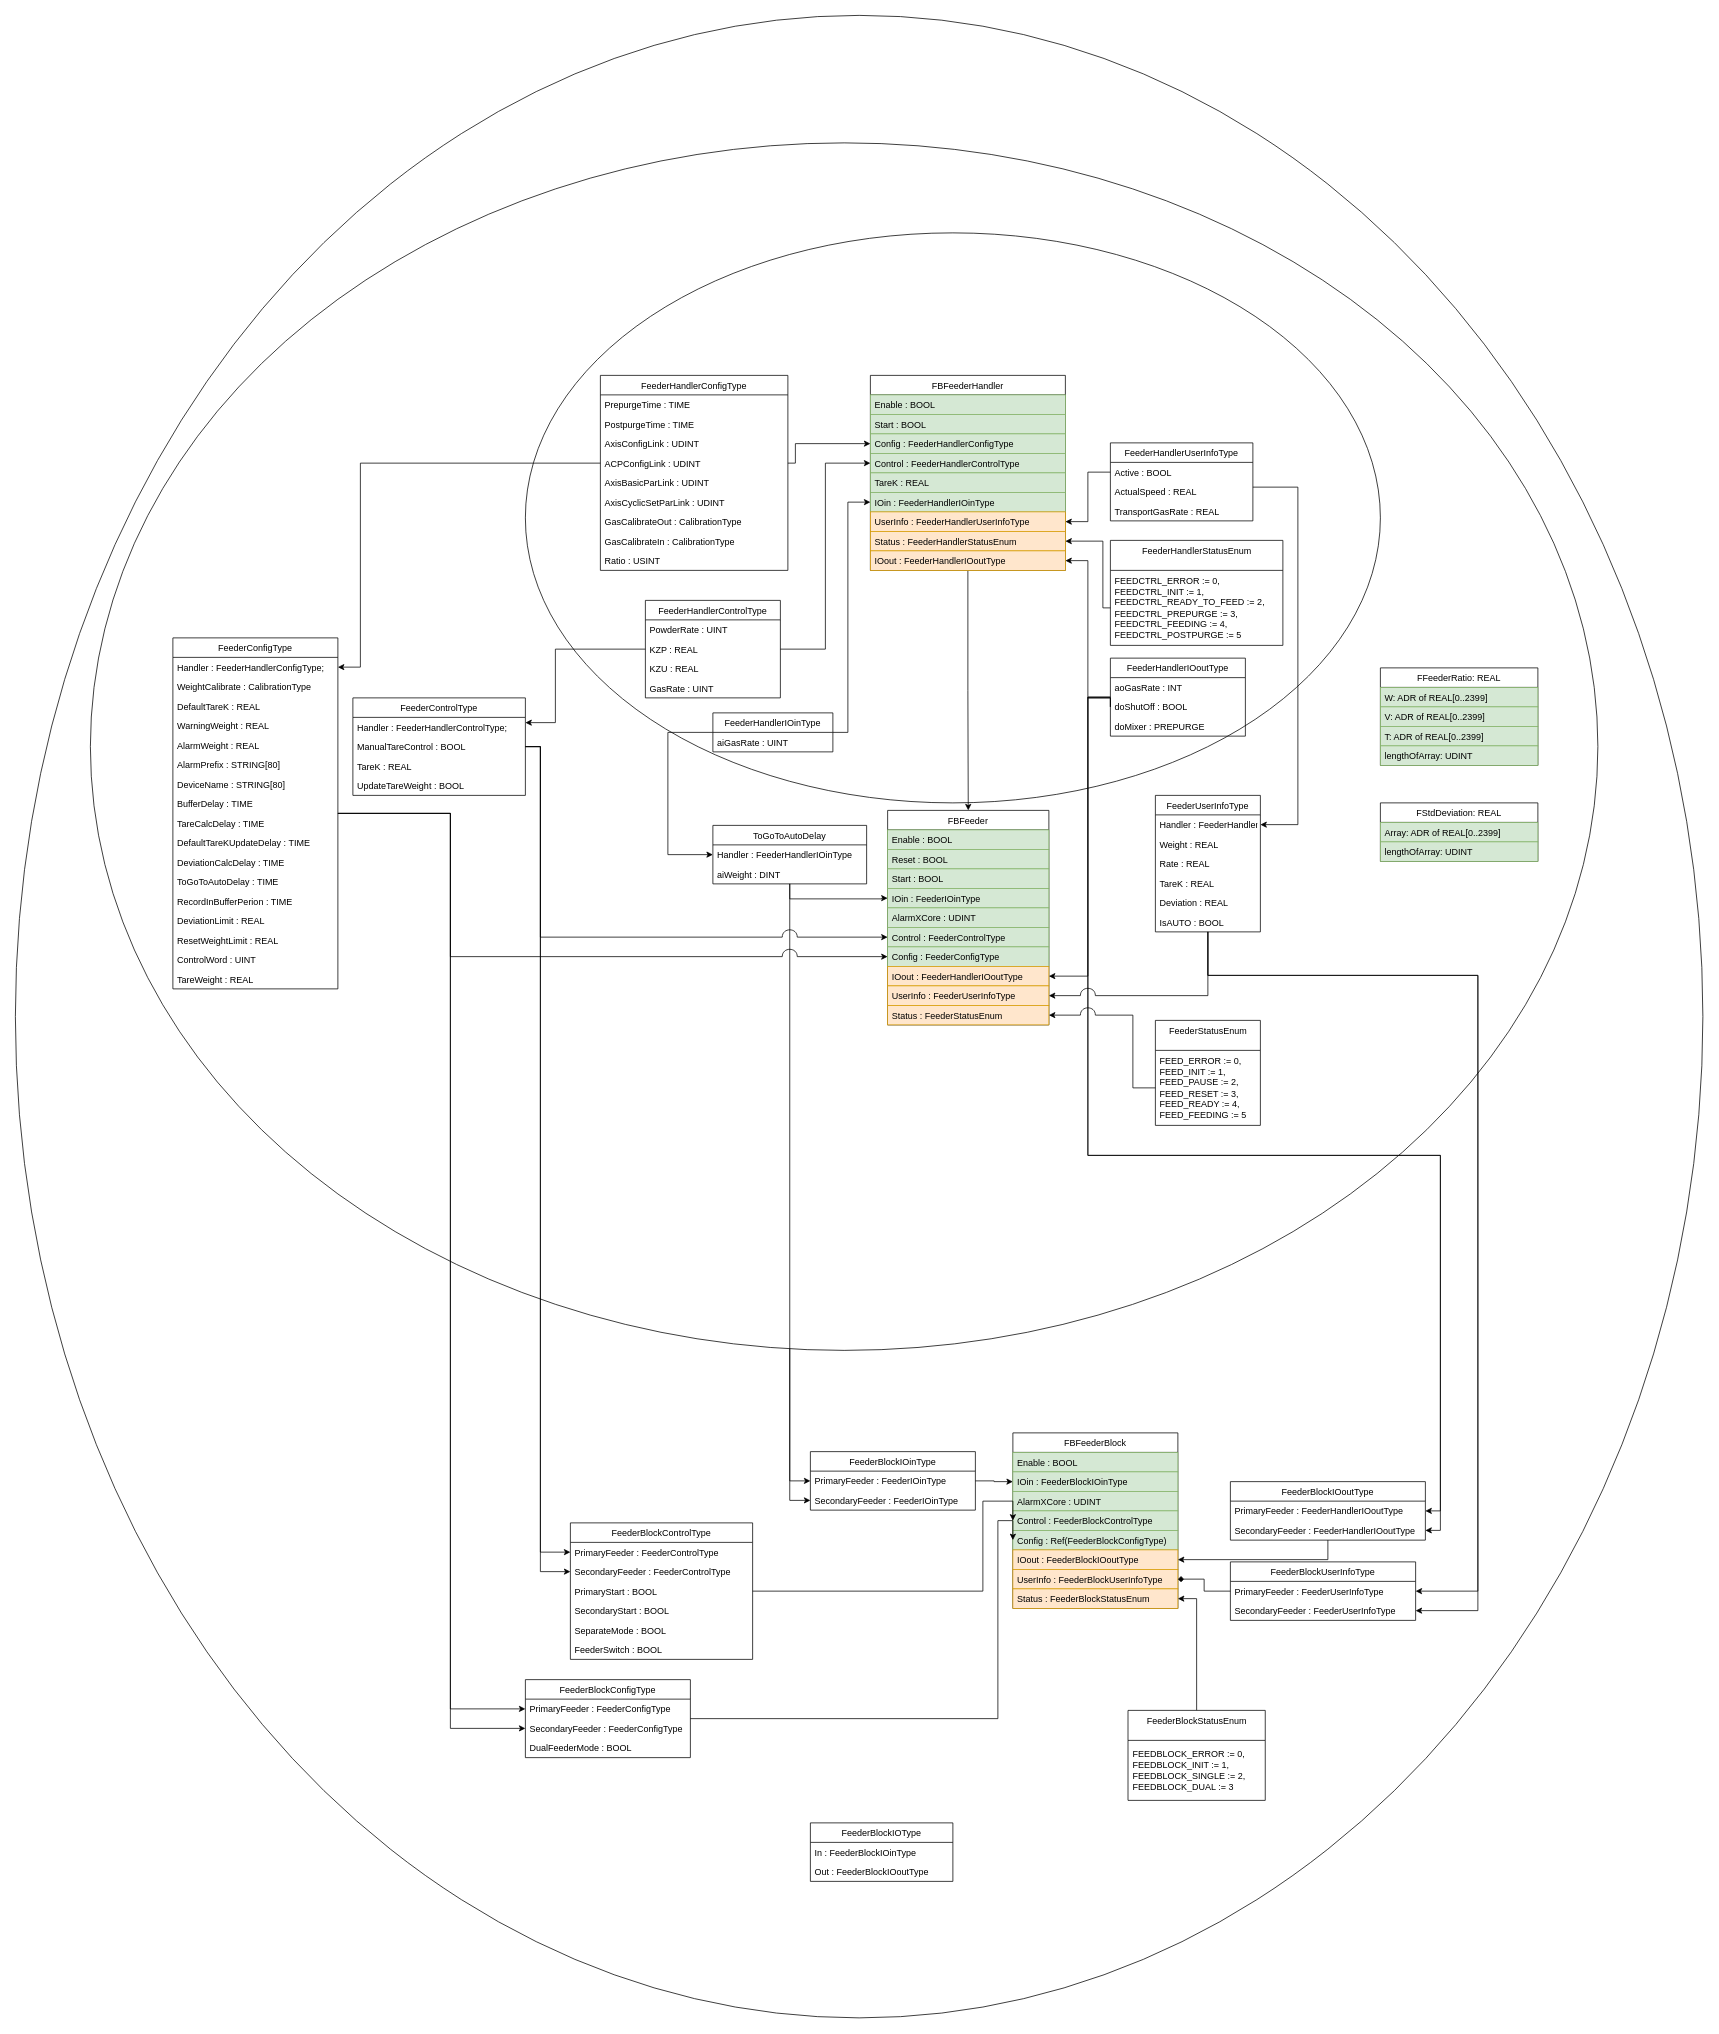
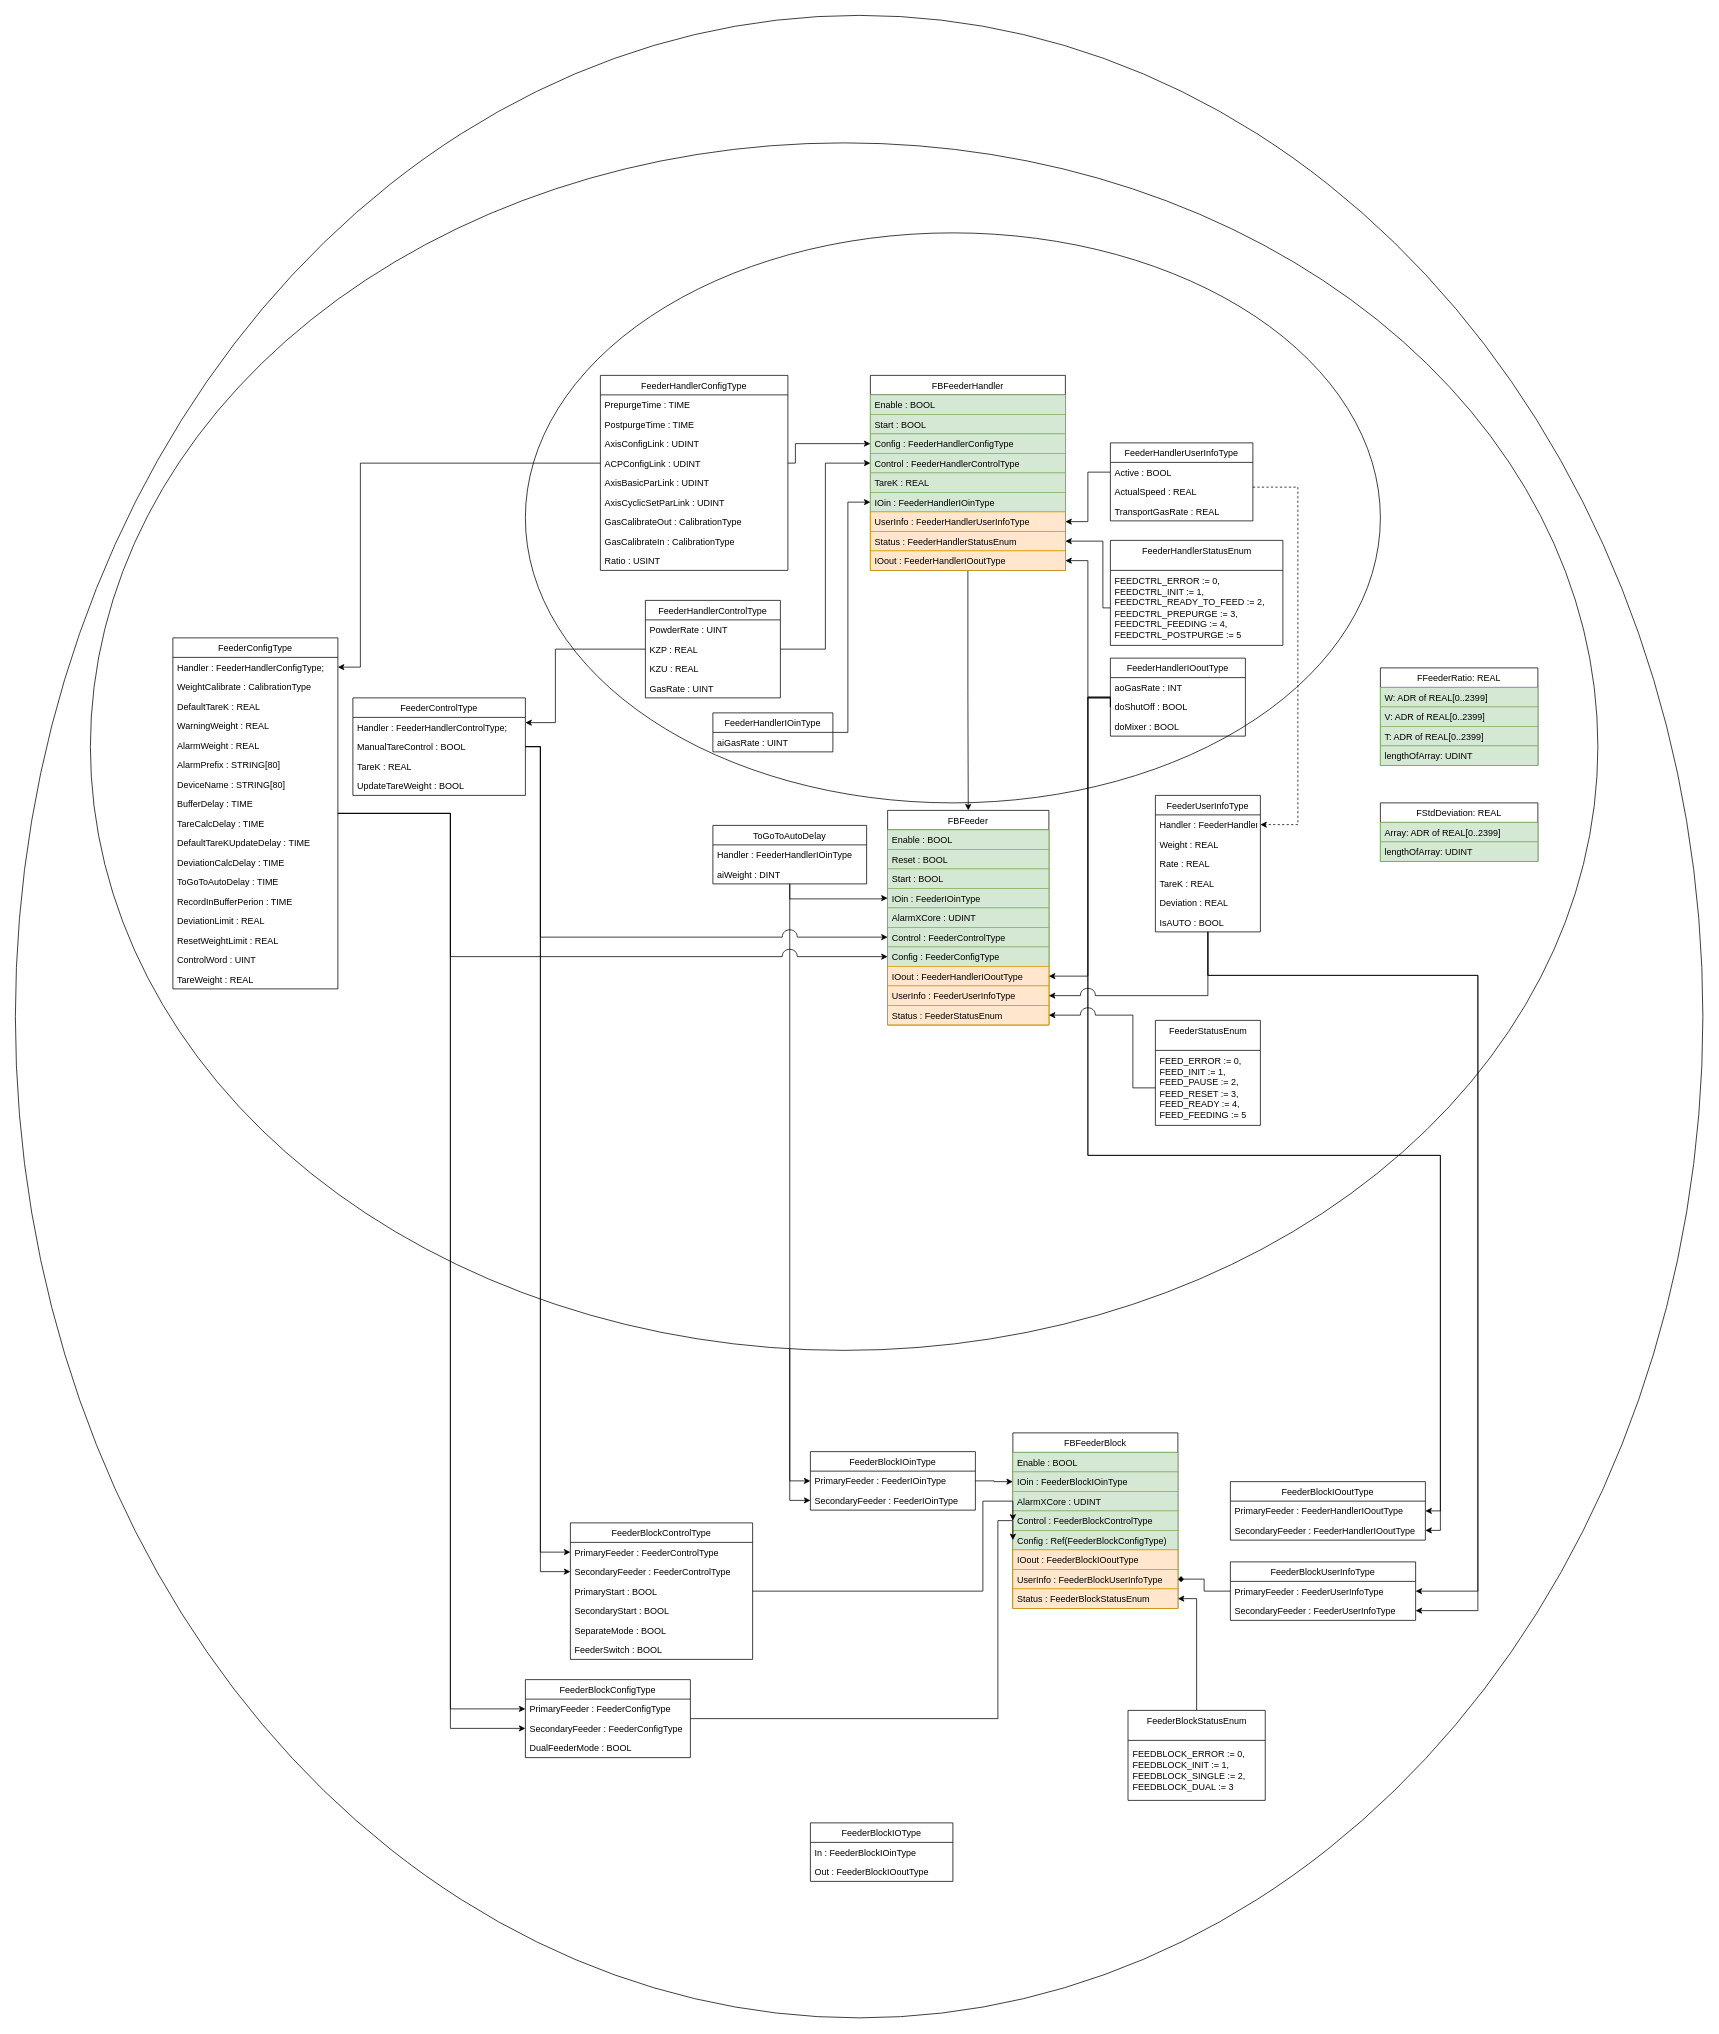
- <mxCell id="52" style="edgeStyle=orthogonalEdgeStyle;rounded=0;orthogonalLoop=1;jettySize=auto;html=1;entryX=1;entryY=0.5;entryDx=0;entryDy=0;" parent="1" source="53" target="123" edge="1"><mxGeometry relative="1" as="geometry"><Array as="points"><mxPoint x="1730" y="649" /><mxPoint x="1730" y="1099" /></Array></mxGeometry></mxCell>
+ <mxCell id="52" style="edgeStyle=orthogonalEdgeStyle;rounded=0;orthogonalLoop=1;jettySize=auto;html=1;entryX=1;entryY=0.5;entryDx=0;entryDy=0;dashed=1;" parent="1" source="53" target="123" edge="1"><mxGeometry relative="1" as="geometry"><Array as="points"><mxPoint x="1730" y="649" /><mxPoint x="1730" y="1099" /></Array></mxGeometry></mxCell>
- <mxCell id="47" value="doMixer : PREPURGE" style="text;strokeColor=none;fillColor=none;align=left;verticalAlign=top;spacingLeft=4;spacingRight=4;overflow=hidden;rotatable=0;points=[[0,0.5],[1,0.5]];portConstraint=eastwest;" parent="44" vertex="1"><mxGeometry y="78" width="180" height="26" as="geometry" /></mxCell>
+ <mxCell id="47" value="doMixer : BOOL" style="text;strokeColor=none;fillColor=none;align=left;verticalAlign=top;spacingLeft=4;spacingRight=4;overflow=hidden;rotatable=0;points=[[0,0.5],[1,0.5]];portConstraint=eastwest;" parent="44" vertex="1"><mxGeometry y="78" width="180" height="26" as="geometry" /></mxCell>
- <mxCell id="49" style="edgeStyle=orthogonalEdgeStyle;rounded=0;orthogonalLoop=1;jettySize=auto;html=1;" parent="1" source="50" target="115" edge="1"><mxGeometry relative="1" as="geometry"><Array as="points"><mxPoint x="890" y="976" /><mxPoint x="890" y="1139" /></Array></mxGeometry></mxCell>
- <mxCell id="150" style="edgeStyle=orthogonalEdgeStyle;rounded=0;jumpStyle=arc;jumpSize=20;orthogonalLoop=1;jettySize=auto;html=1;entryX=1;entryY=0.5;entryDx=0;entryDy=0;" parent="1" source="151" target="79" edge="1"><mxGeometry relative="1" as="geometry" /></mxCell>
